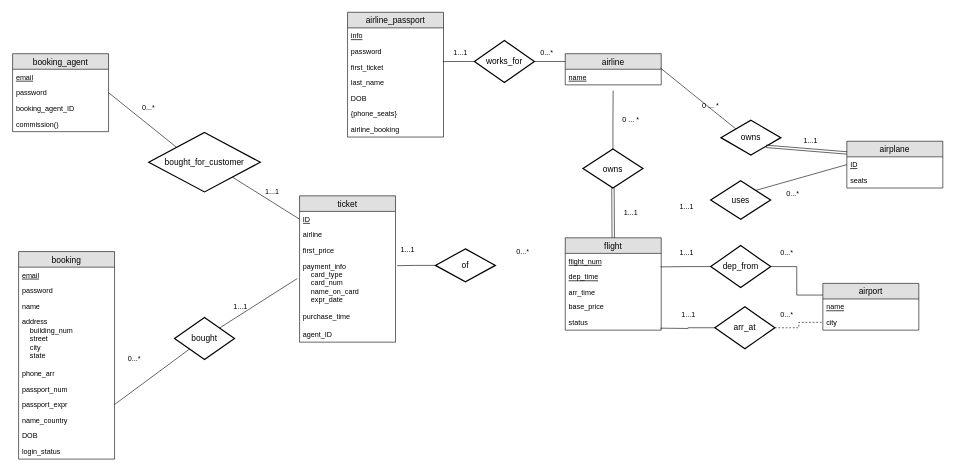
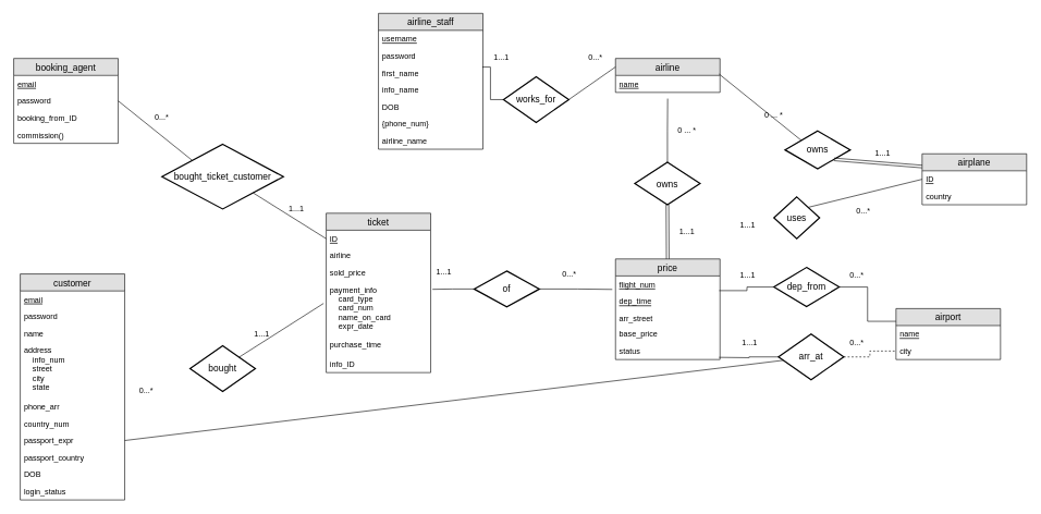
- <mxCell id="31" value="airline_passport" style="swimlane;fontStyle=0;childLayout=stackLayout;horizontal=1;startSize=26;fillColor=#e0e0e0;horizontalStack=0;resizeParent=1;resizeParentMax=0;resizeLast=0;collapsible=1;marginBottom=0;swimlaneFillColor=#ffffff;align=center;fontSize=14;" vertex="1" parent="1"><mxGeometry x="578.5" y="20" width="160" height="208" as="geometry" /></mxCell>
+ <mxCell id="31" value="airline_staff" style="swimlane;fontStyle=0;childLayout=stackLayout;horizontal=1;startSize=26;fillColor=#e0e0e0;horizontalStack=0;resizeParent=1;resizeParentMax=0;resizeLast=0;collapsible=1;marginBottom=0;swimlaneFillColor=#ffffff;align=center;fontSize=14;" vertex="1" parent="1"><mxGeometry x="578.5" y="20" width="160" height="208" as="geometry" /></mxCell>
- <mxCell id="32" value="info" style="text;strokeColor=none;fillColor=none;spacingLeft=4;spacingRight=4;overflow=hidden;rotatable=0;points=[[0,0.5],[1,0.5]];portConstraint=eastwest;fontSize=12;fontStyle=4" vertex="1" parent="31"><mxGeometry y="26" width="160" height="26" as="geometry" /></mxCell>
+ <mxCell id="32" value="username" style="text;strokeColor=none;fillColor=none;spacingLeft=4;spacingRight=4;overflow=hidden;rotatable=0;points=[[0,0.5],[1,0.5]];portConstraint=eastwest;fontSize=12;fontStyle=4" vertex="1" parent="31"><mxGeometry y="26" width="160" height="26" as="geometry" /></mxCell>
- <mxCell id="81" value="works_for" style="shape=rhombus;strokeWidth=2;fontSize=17;perimeter=rhombusPerimeter;whiteSpace=wrap;html=1;align=center;fontSize=14;" vertex="1" parent="1"><mxGeometry x="790" y="67" width="100" height="70" as="geometry" /></mxCell>
+ <mxCell id="81" value="works_for" style="shape=rhombus;strokeWidth=2;fontSize=17;perimeter=rhombusPerimeter;whiteSpace=wrap;html=1;align=center;fontSize=14;" vertex="1" parent="1"><mxGeometry x="770" y="117" width="100" height="70" as="geometry" /></mxCell>
- <mxCell id="34" value="first_ticket" style="text;strokeColor=none;fillColor=none;spacingLeft=4;spacingRight=4;overflow=hidden;rotatable=0;points=[[0,0.5],[1,0.5]];portConstraint=eastwest;fontSize=12;" vertex="1" parent="31"><mxGeometry y="78" width="160" height="26" as="geometry" /></mxCell>
+ <mxCell id="34" value="first_name" style="text;strokeColor=none;fillColor=none;spacingLeft=4;spacingRight=4;overflow=hidden;rotatable=0;points=[[0,0.5],[1,0.5]];portConstraint=eastwest;fontSize=12;" vertex="1" parent="31"><mxGeometry y="78" width="160" height="26" as="geometry" /></mxCell>
- <mxCell id="35" value="last_name" style="text;strokeColor=none;fillColor=none;spacingLeft=4;spacingRight=4;overflow=hidden;rotatable=0;points=[[0,0.5],[1,0.5]];portConstraint=eastwest;fontSize=12;" vertex="1" parent="31"><mxGeometry y="104" width="160" height="26" as="geometry" /></mxCell>
+ <mxCell id="35" value="info_name" style="text;strokeColor=none;fillColor=none;spacingLeft=4;spacingRight=4;overflow=hidden;rotatable=0;points=[[0,0.5],[1,0.5]];portConstraint=eastwest;fontSize=12;" vertex="1" parent="31"><mxGeometry y="104" width="160" height="26" as="geometry" /></mxCell>
- <mxCell id="29" value="booking_agent_ID" style="text;strokeColor=none;fillColor=none;spacingLeft=4;spacingRight=4;overflow=hidden;rotatable=0;points=[[0,0.5],[1,0.5]];portConstraint=eastwest;fontSize=12;" vertex="1" parent="26"><mxGeometry y="78" width="160" height="26" as="geometry" /></mxCell>
+ <mxCell id="29" value="booking_from_ID" style="text;strokeColor=none;fillColor=none;spacingLeft=4;spacingRight=4;overflow=hidden;rotatable=0;points=[[0,0.5],[1,0.5]];portConstraint=eastwest;fontSize=12;" vertex="1" parent="26"><mxGeometry y="78" width="160" height="26" as="geometry" /></mxCell>
- <mxCell id="37" value="{phone_seats}" style="text;strokeColor=none;fillColor=none;spacingLeft=4;spacingRight=4;overflow=hidden;rotatable=0;points=[[0,0.5],[1,0.5]];portConstraint=eastwest;fontSize=12;" vertex="1" parent="31"><mxGeometry y="156" width="160" height="26" as="geometry" /></mxCell>
+ <mxCell id="37" value="{phone_num}" style="text;strokeColor=none;fillColor=none;spacingLeft=4;spacingRight=4;overflow=hidden;rotatable=0;points=[[0,0.5],[1,0.5]];portConstraint=eastwest;fontSize=12;" vertex="1" parent="31"><mxGeometry y="156" width="160" height="26" as="geometry" /></mxCell>
- <mxCell id="38" value="airline_booking" style="text;strokeColor=none;fillColor=none;spacingLeft=4;spacingRight=4;overflow=hidden;rotatable=0;points=[[0,0.5],[1,0.5]];portConstraint=eastwest;fontSize=12;" vertex="1" parent="31"><mxGeometry y="182" width="160" height="26" as="geometry" /></mxCell>
+ <mxCell id="38" value="airline_name" style="text;strokeColor=none;fillColor=none;spacingLeft=4;spacingRight=4;overflow=hidden;rotatable=0;points=[[0,0.5],[1,0.5]];portConstraint=eastwest;fontSize=12;" vertex="1" parent="31"><mxGeometry y="182" width="160" height="26" as="geometry" /></mxCell>
- <mxCell id="77" value="bought_for_customer" style="shape=rhombus;strokeWidth=2;fontSize=17;perimeter=rhombusPerimeter;whiteSpace=wrap;html=1;align=center;fontSize=14;" vertex="1" parent="1"><mxGeometry x="247" y="220.5" width="186" height="99" as="geometry" /></mxCell>
+ <mxCell id="77" value="bought_ticket_customer" style="shape=rhombus;strokeWidth=2;fontSize=17;perimeter=rhombusPerimeter;whiteSpace=wrap;html=1;align=center;fontSize=14;" vertex="1" parent="1"><mxGeometry x="247" y="220.5" width="186" height="99" as="geometry" /></mxCell>
- <mxCell id="9" value="seats" style="text;strokeColor=none;fillColor=none;spacingLeft=4;spacingRight=4;overflow=hidden;rotatable=0;points=[[0,0.5],[1,0.5]];portConstraint=eastwest;fontSize=12;" vertex="1" parent="7"><mxGeometry y="52" width="160" height="26" as="geometry" /></mxCell>
+ <mxCell id="9" value="country" style="text;strokeColor=none;fillColor=none;spacingLeft=4;spacingRight=4;overflow=hidden;rotatable=0;points=[[0,0.5],[1,0.5]];portConstraint=eastwest;fontSize=12;" vertex="1" parent="7"><mxGeometry y="52" width="160" height="26" as="geometry" /></mxCell>
- <mxCell id="63" value="uses" style="shape=rhombus;strokeWidth=2;fontSize=17;perimeter=rhombusPerimeter;whiteSpace=wrap;html=1;align=center;fontSize=14;" vertex="1" parent="1"><mxGeometry x="1184" y="301" width="100" height="64" as="geometry" /></mxCell>
+ <mxCell id="63" value="uses" style="shape=rhombus;strokeWidth=2;fontSize=17;perimeter=rhombusPerimeter;whiteSpace=wrap;html=1;align=center;fontSize=14;" vertex="1" parent="1"><mxGeometry x="1184" y="301" width="70" height="64" as="geometry" /></mxCell>
- <mxCell id="13" value="flight" style="swimlane;fontStyle=0;childLayout=stackLayout;horizontal=1;startSize=26;fillColor=#e0e0e0;horizontalStack=0;resizeParent=1;resizeParentMax=0;resizeLast=0;collapsible=1;marginBottom=0;swimlaneFillColor=#ffffff;align=center;fontSize=14;" vertex="1" parent="1"><mxGeometry x="941.5" y="396" width="160" height="154" as="geometry" /></mxCell>
+ <mxCell id="13" value="price" style="swimlane;fontStyle=0;childLayout=stackLayout;horizontal=1;startSize=26;fillColor=#e0e0e0;horizontalStack=0;resizeParent=1;resizeParentMax=0;resizeLast=0;collapsible=1;marginBottom=0;swimlaneFillColor=#ffffff;align=center;fontSize=14;" vertex="1" parent="1"><mxGeometry x="941.5" y="396" width="160" height="154" as="geometry" /></mxCell>
- <mxCell id="22" value="first_price" style="text;strokeColor=none;fillColor=none;spacingLeft=4;spacingRight=4;overflow=hidden;rotatable=0;points=[[0,0.5],[1,0.5]];portConstraint=eastwest;fontSize=12;" vertex="1" parent="19"><mxGeometry y="78" width="160" height="26" as="geometry" /></mxCell>
+ <mxCell id="22" value="sold_price" style="text;strokeColor=none;fillColor=none;spacingLeft=4;spacingRight=4;overflow=hidden;rotatable=0;points=[[0,0.5],[1,0.5]];portConstraint=eastwest;fontSize=12;" vertex="1" parent="19"><mxGeometry y="78" width="160" height="26" as="geometry" /></mxCell>
- <mxCell id="41" value="booking" style="swimlane;fontStyle=0;childLayout=stackLayout;horizontal=1;startSize=26;fillColor=#e0e0e0;horizontalStack=0;resizeParent=1;resizeParentMax=0;resizeLast=0;collapsible=1;marginBottom=0;swimlaneFillColor=#ffffff;align=center;fontSize=14;" vertex="1" parent="1"><mxGeometry x="30" y="419" width="160" height="346" as="geometry" /></mxCell>
+ <mxCell id="41" value="customer" style="swimlane;fontStyle=0;childLayout=stackLayout;horizontal=1;startSize=26;fillColor=#e0e0e0;horizontalStack=0;resizeParent=1;resizeParentMax=0;resizeLast=0;collapsible=1;marginBottom=0;swimlaneFillColor=#ffffff;align=center;fontSize=14;" vertex="1" parent="1"><mxGeometry x="30" y="419" width="160" height="346" as="geometry" /></mxCell>
+ <mxCell id="70" style="edgeStyle=orthogonalEdgeStyle;rounded=0;orthogonalLoop=1;jettySize=auto;html=1;exitX=1;exitY=0.5;exitDx=0;exitDy=0;entryX=-0.031;entryY=-0.205;entryDx=0;entryDy=0;entryPerimeter=0;endArrow=none;endFill=0;" edge="1" parent="1" source="71" target="15"><mxGeometry relative="1" as="geometry" /></mxCell>
- <mxCell id="54" value="dep_from" style="shape=rhombus;strokeWidth=2;fontSize=17;perimeter=rhombusPerimeter;whiteSpace=wrap;html=1;align=center;fontSize=14;" vertex="1" parent="1"><mxGeometry x="1184" y="409" width="100" height="70" as="geometry" /></mxCell>
+ <mxCell id="54" value="dep_from" style="shape=rhombus;strokeWidth=2;fontSize=17;perimeter=rhombusPerimeter;whiteSpace=wrap;html=1;align=center;fontSize=14;" vertex="1" parent="1"><mxGeometry x="1184" y="409" width="100" height="60" as="geometry" /></mxCell>
- <mxCell id="16" value="arr_time&#10;" style="text;strokeColor=none;fillColor=none;spacingLeft=4;spacingRight=4;overflow=hidden;rotatable=0;points=[[0,0.5],[1,0.5]];portConstraint=eastwest;fontSize=12;" vertex="1" parent="13"><mxGeometry y="78" width="160" height="24" as="geometry" /></mxCell>
+ <mxCell id="16" value="arr_street&#10;" style="text;strokeColor=none;fillColor=none;spacingLeft=4;spacingRight=4;overflow=hidden;rotatable=0;points=[[0,0.5],[1,0.5]];portConstraint=eastwest;fontSize=12;" vertex="1" parent="13"><mxGeometry y="78" width="160" height="24" as="geometry" /></mxCell>
- <mxCell id="45" value="address&#10;    building_num&#10;    street&#10;    city&#10;    state" style="text;strokeColor=none;fillColor=none;spacingLeft=4;spacingRight=4;overflow=hidden;rotatable=0;points=[[0,0.5],[1,0.5]];portConstraint=eastwest;fontSize=12;" vertex="1" parent="41"><mxGeometry y="104" width="160" height="86" as="geometry" /></mxCell>
+ <mxCell id="45" value="address&#10;    info_num&#10;    street&#10;    city&#10;    state" style="text;strokeColor=none;fillColor=none;spacingLeft=4;spacingRight=4;overflow=hidden;rotatable=0;points=[[0,0.5],[1,0.5]];portConstraint=eastwest;fontSize=12;" vertex="1" parent="41"><mxGeometry y="104" width="160" height="86" as="geometry" /></mxCell>
- <mxCell id="25" value="agent_ID" style="text;strokeColor=none;fillColor=none;spacingLeft=4;spacingRight=4;overflow=hidden;rotatable=0;points=[[0,0.5],[1,0.5]];portConstraint=eastwest;fontSize=12;" vertex="1" parent="19"><mxGeometry y="218" width="160" height="26" as="geometry" /></mxCell>
+ <mxCell id="25" value="info_ID" style="text;strokeColor=none;fillColor=none;spacingLeft=4;spacingRight=4;overflow=hidden;rotatable=0;points=[[0,0.5],[1,0.5]];portConstraint=eastwest;fontSize=12;" vertex="1" parent="19"><mxGeometry y="218" width="160" height="26" as="geometry" /></mxCell>
- <mxCell id="89" value="" style="endArrow=none;html=1;entryX=0;entryY=1;entryDx=0;entryDy=0;exitX=1;exitY=0.5;exitDx=0;exitDy=0;" edge="1" parent="1" source="48" target="74"><mxGeometry width="50" height="50" relative="1" as="geometry"><mxPoint x="236" y="649" as="sourcePoint" /><mxPoint x="286" y="599" as="targetPoint" /></mxGeometry></mxCell>
+ <mxCell id="89" value="" style="endArrow=none;html=1;exitX=1;exitY=0.5;exitDx=0;exitDy=0;" edge="1" parent="1" source="48" target="57"><mxGeometry width="50" height="50" relative="1" as="geometry"><mxPoint x="236" y="649" as="sourcePoint" /><mxPoint x="286" y="599" as="targetPoint" /></mxGeometry></mxCell>
- <mxCell id="47" value="passport_num" style="text;strokeColor=none;fillColor=none;spacingLeft=4;spacingRight=4;overflow=hidden;rotatable=0;points=[[0,0.5],[1,0.5]];portConstraint=eastwest;fontSize=12;" vertex="1" parent="41"><mxGeometry y="216" width="160" height="26" as="geometry" /></mxCell>
+ <mxCell id="47" value="country_num" style="text;strokeColor=none;fillColor=none;spacingLeft=4;spacingRight=4;overflow=hidden;rotatable=0;points=[[0,0.5],[1,0.5]];portConstraint=eastwest;fontSize=12;" vertex="1" parent="41"><mxGeometry y="216" width="160" height="26" as="geometry" /></mxCell>
- <mxCell id="49" value="name_country" style="text;strokeColor=none;fillColor=none;spacingLeft=4;spacingRight=4;overflow=hidden;rotatable=0;points=[[0,0.5],[1,0.5]];portConstraint=eastwest;fontSize=12;" vertex="1" parent="41"><mxGeometry y="268" width="160" height="26" as="geometry" /></mxCell>
+ <mxCell id="49" value="passport_country" style="text;strokeColor=none;fillColor=none;spacingLeft=4;spacingRight=4;overflow=hidden;rotatable=0;points=[[0,0.5],[1,0.5]];portConstraint=eastwest;fontSize=12;" vertex="1" parent="41"><mxGeometry y="268" width="160" height="26" as="geometry" /></mxCell>
